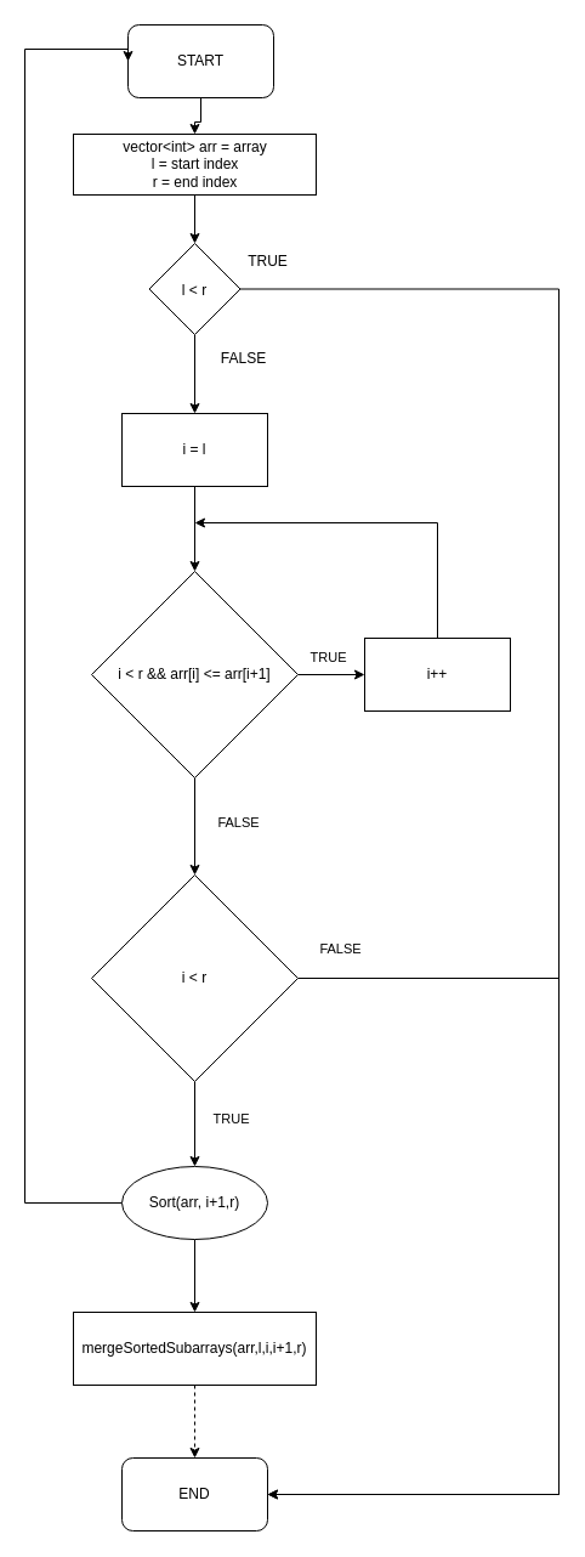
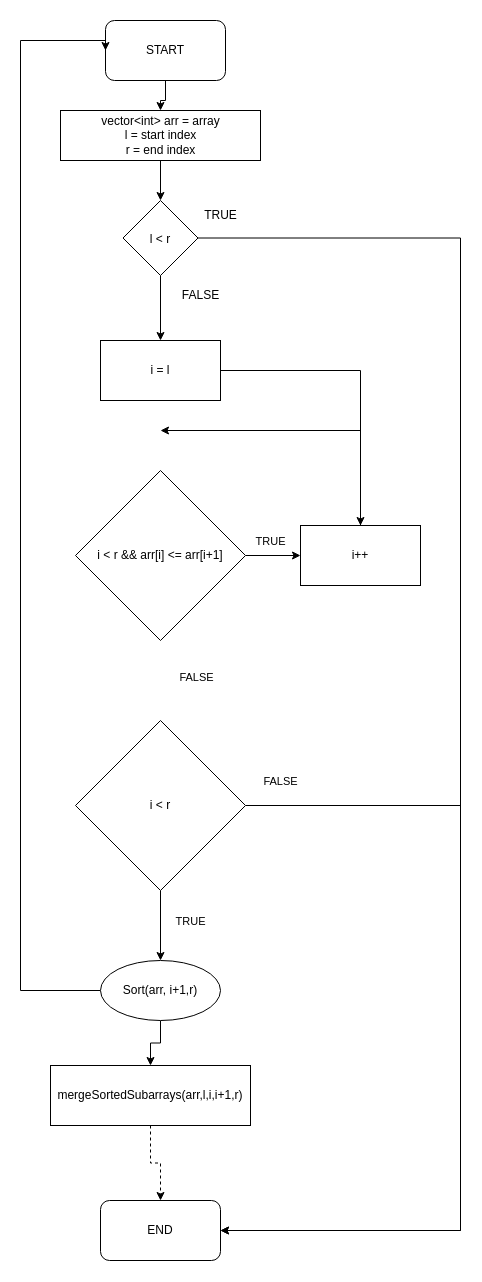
- <mxCell id="11" value="" style="edgeStyle=orthogonalEdgeStyle;rounded=0;orthogonalLoop=1;jettySize=auto;html=1;" edge="1" parent="1" source="12" target="15"><mxGeometry relative="1" as="geometry" /></mxCell>
+ <mxCell id="11" value="" style="edgeStyle=orthogonalEdgeStyle;rounded=0;orthogonalLoop=1;jettySize=auto;html=1;" edge="1" parent="1" source="12" target="17"><mxGeometry relative="1" as="geometry" /></mxCell>
- <mxCell id="14" value="" style="edgeStyle=orthogonalEdgeStyle;rounded=0;orthogonalLoop=1;jettySize=auto;html=1;" edge="1" parent="1" source="15" target="21"><mxGeometry relative="1" as="geometry" /></mxCell>
- <mxCell id="27" value="mergeSortedSubarrays(arr,l,i,i+1,r)" style="whiteSpace=wrap;html=1;fillColor=rgb(255, 255, 255);" vertex="1" parent="1"><mxGeometry x="60" y="1080" width="200" height="60" as="geometry" /></mxCell>
+ <mxCell id="27" value="mergeSortedSubarrays(arr,l,i,i+1,r)" style="whiteSpace=wrap;html=1;fillColor=rgb(255, 255, 255);" vertex="1" parent="1"><mxGeometry x="50" y="1065" width="200" height="60" as="geometry" /></mxCell>
